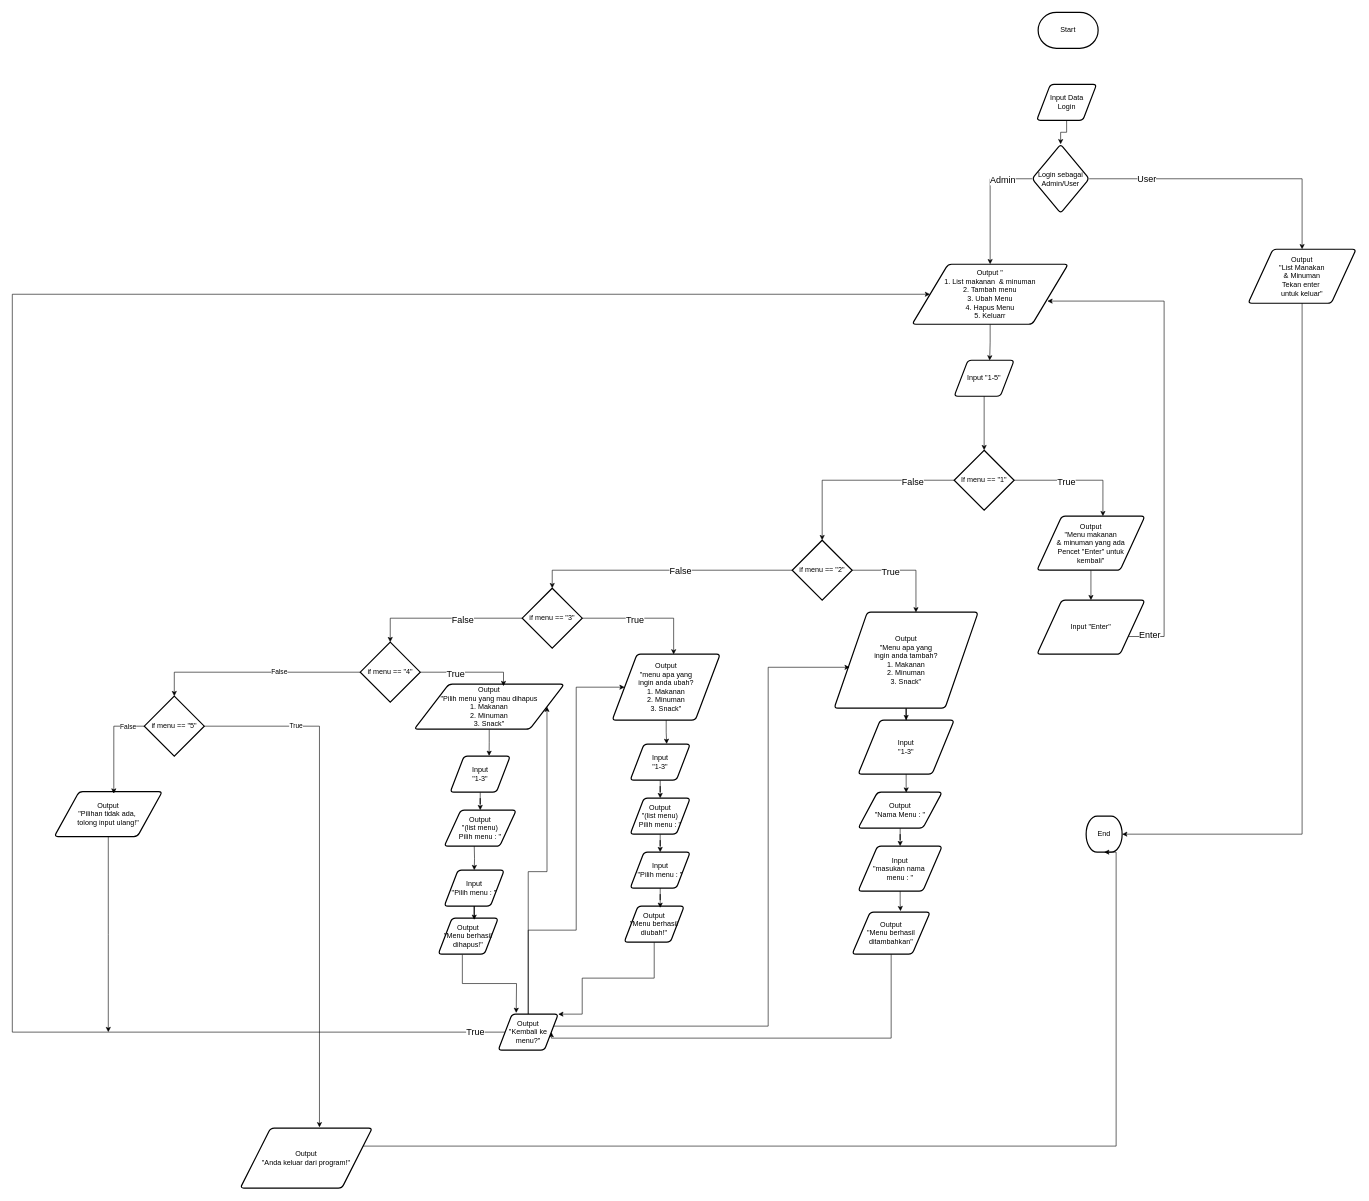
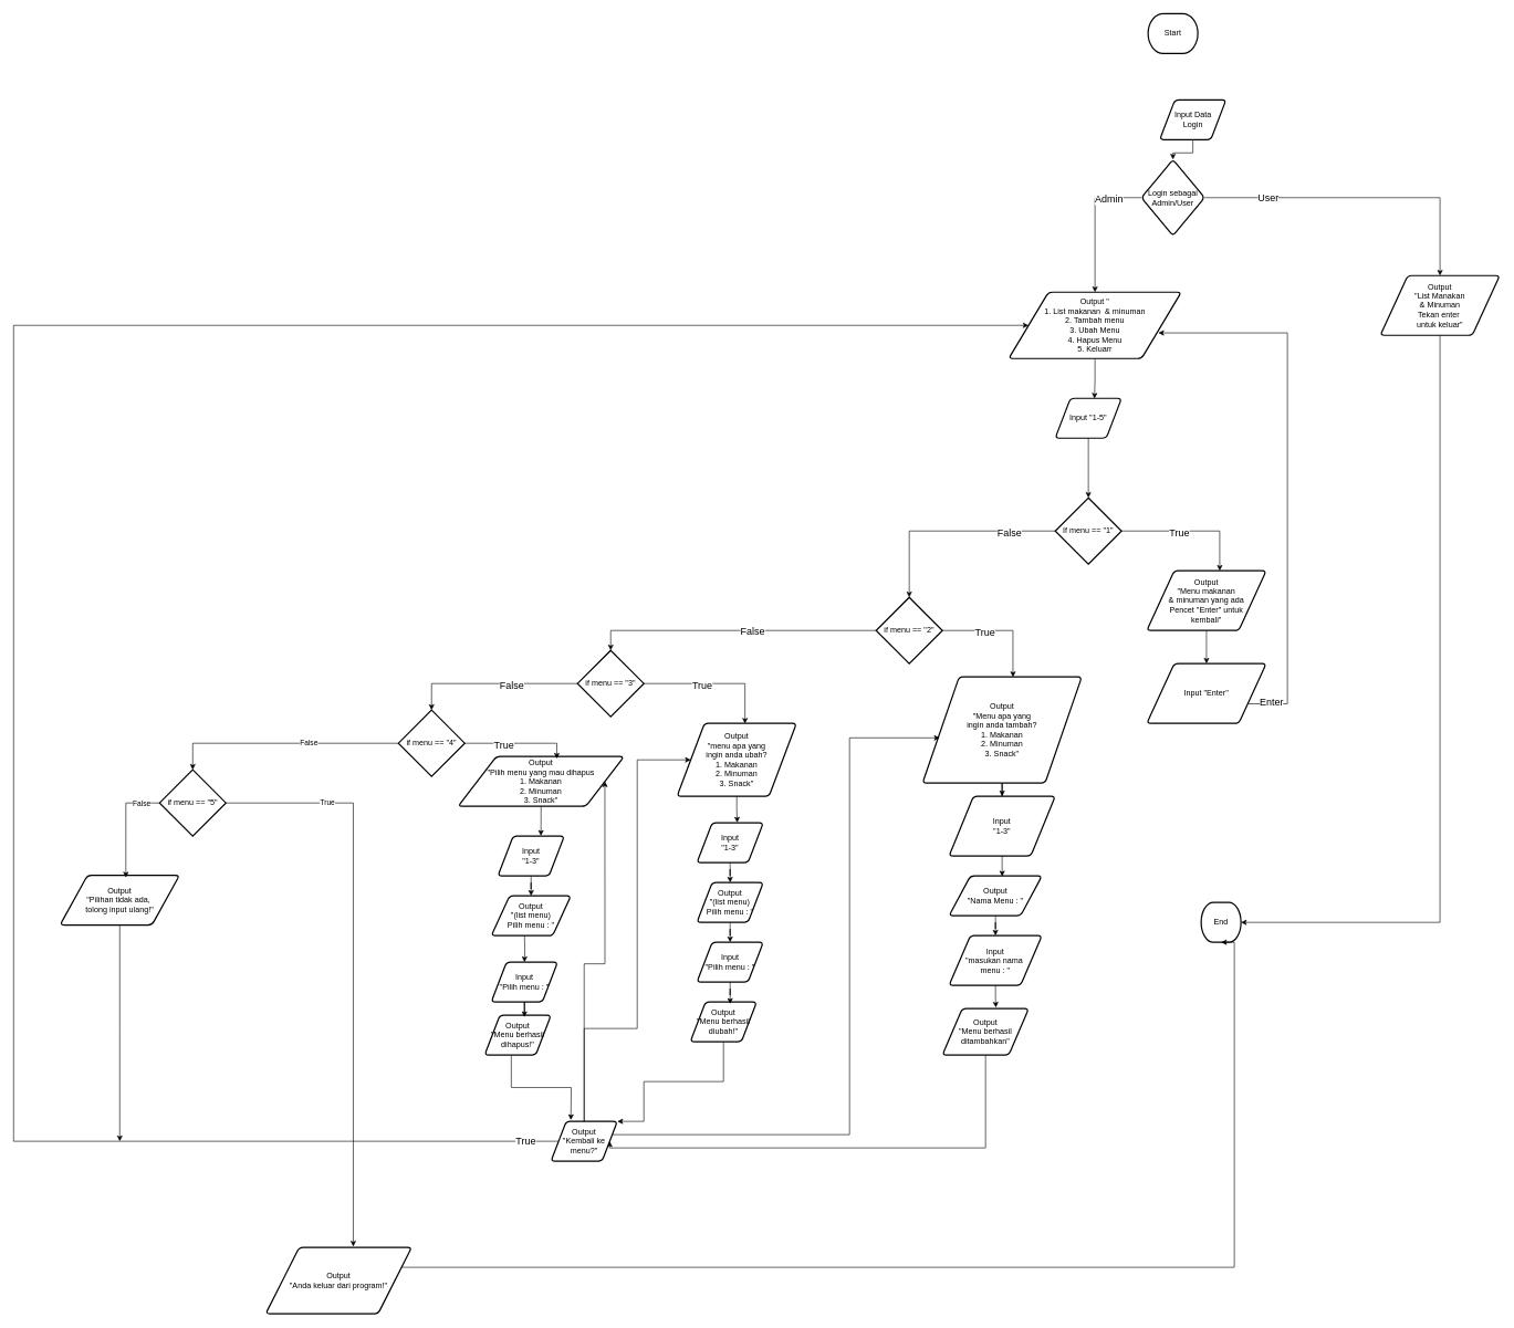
- <mxCell id="2" value="Start" style="strokeWidth=2;html=1;shape=mxgraph.flowchart.terminator;whiteSpace=wrap;" parent="1" vertex="1"><mxGeometry x="1730" y="20" width="100" height="60" as="geometry" /></mxCell>
+ <mxCell id="2" value="Start" style="strokeWidth=2;html=1;shape=mxgraph.flowchart.terminator;whiteSpace=wrap;" parent="1" vertex="1"><mxGeometry x="1730" y="20" width="75" height="60" as="geometry" /></mxCell>
- <mxCell id="86" value="Input Data&lt;div&gt;Login&lt;/div&gt;" style="shape=parallelogram;html=1;strokeWidth=2;perimeter=parallelogramPerimeter;whiteSpace=wrap;rounded=1;arcSize=12;size=0.23;" parent="1" vertex="1"><mxGeometry x="1727.5" y="140" width="100" height="60" as="geometry" /></mxCell>
+ <mxCell id="86" value="Input Data&lt;div&gt;Login&lt;/div&gt;" style="shape=parallelogram;html=1;strokeWidth=2;perimeter=parallelogramPerimeter;whiteSpace=wrap;rounded=1;arcSize=12;size=0.23;" parent="1" vertex="1"><mxGeometry x="1747.5" y="150" width="100" height="60" as="geometry" /></mxCell>
